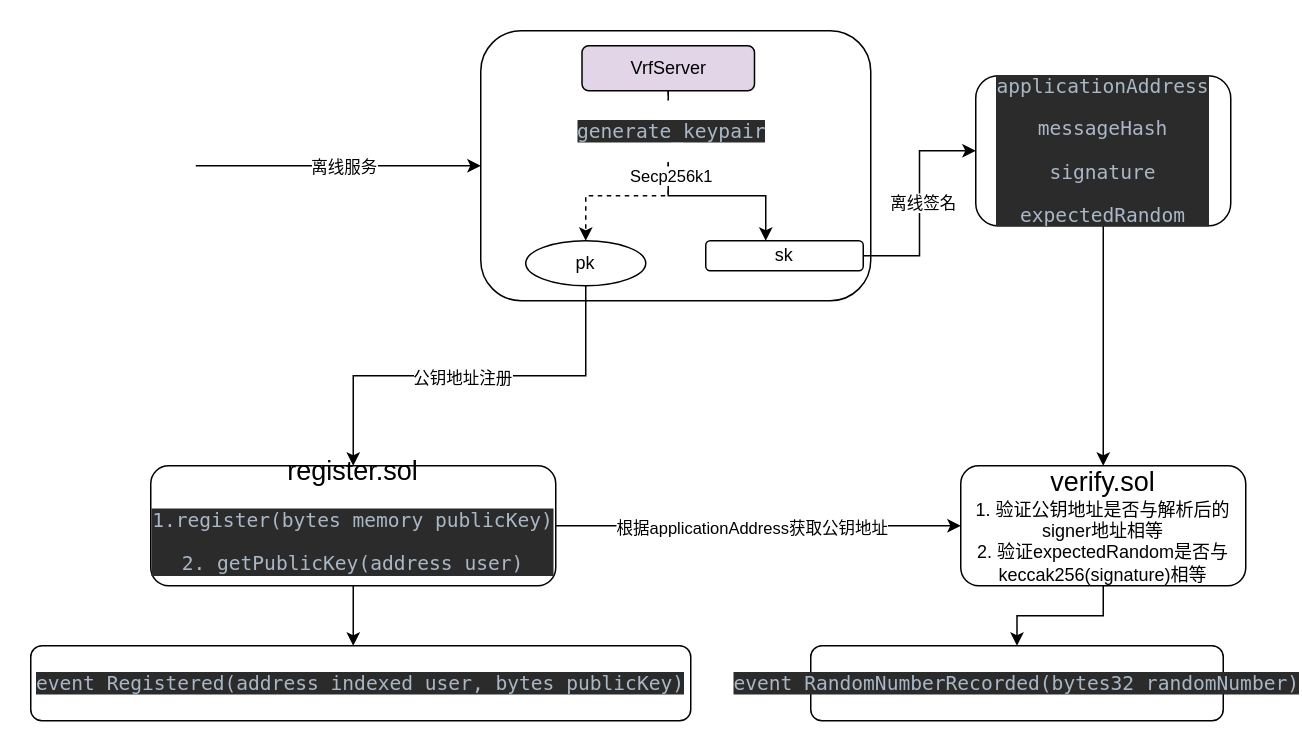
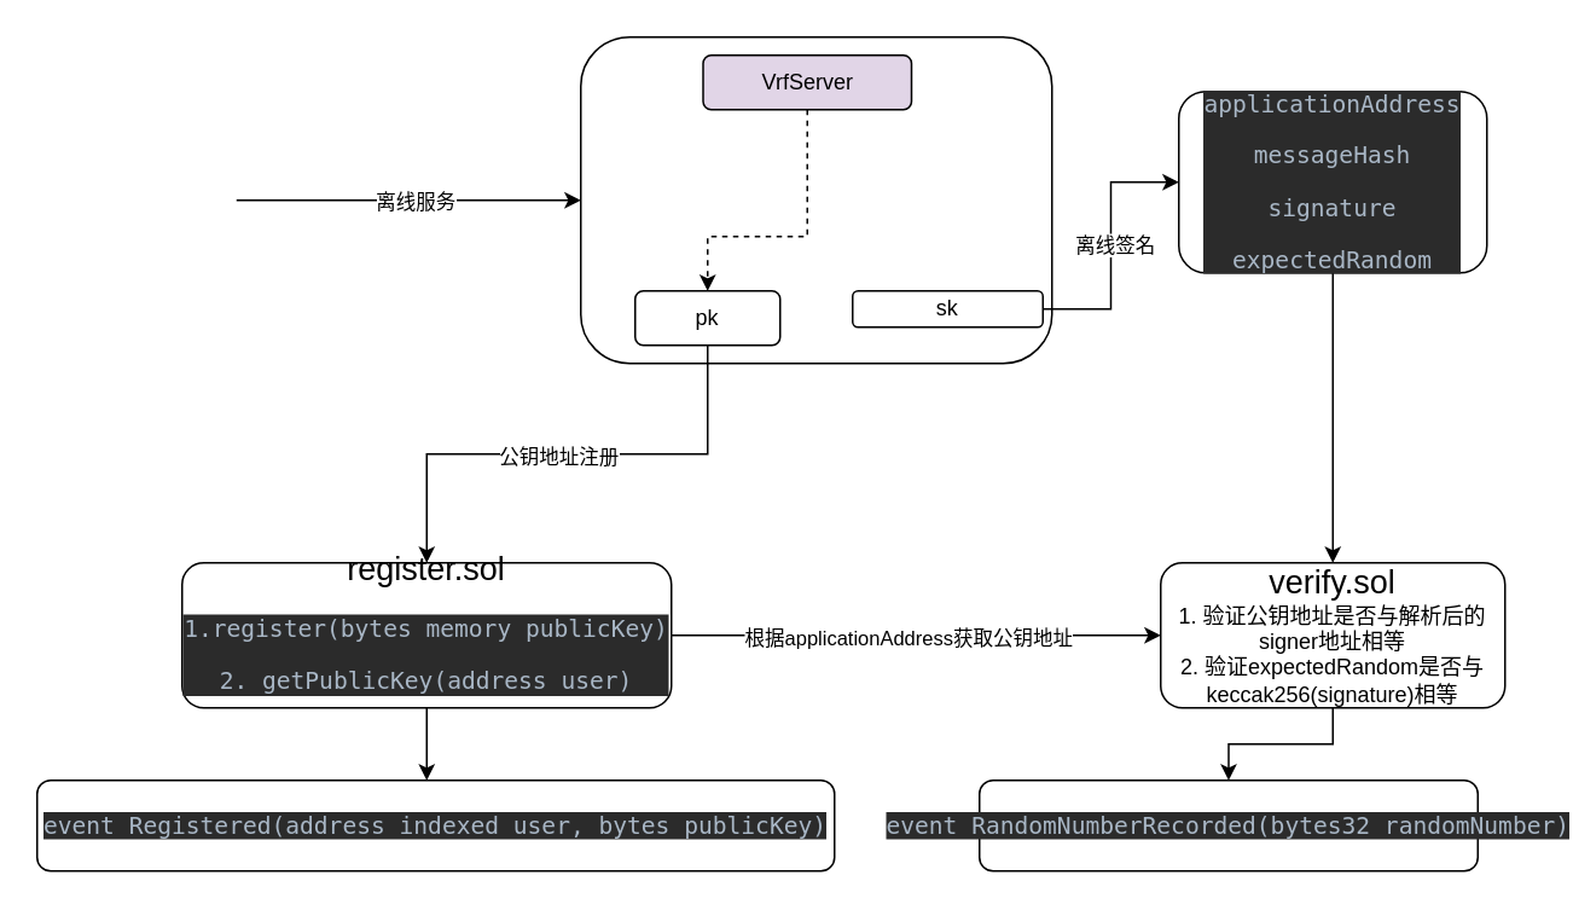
- <mxCell id="10" style="edgeStyle=orthogonalEdgeStyle;rounded=0;orthogonalLoop=1;jettySize=auto;html=1;" parent="1" source="13" target="19" edge="1"><mxGeometry relative="1" as="geometry"><Array as="points"><mxPoint x="445" y="130" /><mxPoint x="510" y="130" /></Array></mxGeometry></mxCell>
- <mxCell id="11" value="&lt;div style=&quot;background-color:#2b2b2b;color:#a9b7c6&quot;&gt;&lt;pre style=&quot;font-family:'JetBrains Mono',monospace;font-size:9.8pt;&quot;&gt;generate_keypair&lt;/pre&gt;&lt;/div&gt;" style="edgeLabel;html=1;align=center;verticalAlign=middle;resizable=0;points=[];" parent="10" vertex="1" connectable="0"><mxGeometry x="-0.685" y="1" relative="1" as="geometry"><mxPoint as="offset" /></mxGeometry></mxCell>
- <mxCell id="12" value="Secp256k1" style="edgeLabel;html=1;align=center;verticalAlign=middle;resizable=0;points=[];" parent="10" vertex="1" connectable="0"><mxGeometry x="-0.326" y="1" relative="1" as="geometry"><mxPoint as="offset" /></mxGeometry></mxCell>
- <mxCell id="16" value="pk" style="ellipse;whiteSpace=wrap;html=1;" parent="1" vertex="1"><mxGeometry x="350" width="80" height="30" as="geometry" y="160" /></mxCell>
+ <mxCell id="16" value="pk" style="rounded=1;whiteSpace=wrap;html=1;" parent="1" vertex="1"><mxGeometry x="350" width="80" height="30" as="geometry" y="160" /></mxCell>
